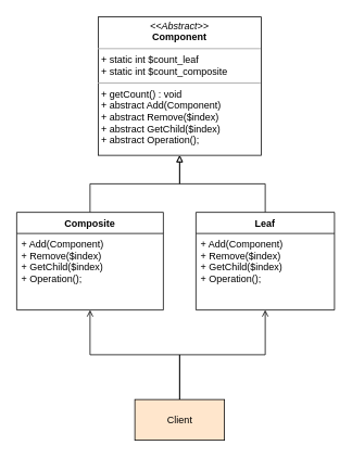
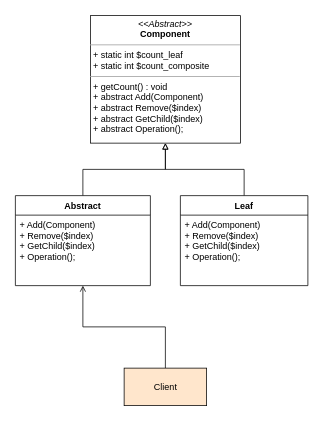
- <mxCell id="4" value="Composite" style="swimlane;fontStyle=1;align=center;verticalAlign=top;childLayout=stackLayout;horizontal=1;startSize=26;horizontalStack=0;resizeParent=1;resizeParentMax=0;resizeLast=0;collapsible=1;marginBottom=0;" vertex="1" parent="1"><mxGeometry x="20" y="260" width="180" height="120" as="geometry" /></mxCell>
+ <mxCell id="4" value="Abstract" style="swimlane;fontStyle=1;align=center;verticalAlign=top;childLayout=stackLayout;horizontal=1;startSize=26;horizontalStack=0;resizeParent=1;resizeParentMax=0;resizeLast=0;collapsible=1;marginBottom=0;" vertex="1" parent="1"><mxGeometry x="20" y="260" width="180" height="120" as="geometry" /></mxCell>
- <mxCell id="10" style="edgeStyle=orthogonalEdgeStyle;rounded=0;orthogonalLoop=1;jettySize=auto;html=1;endArrow=open;endFill=0;" edge="1" parent="1" source="11" target="7"><mxGeometry relative="1" as="geometry" /></mxCell>
